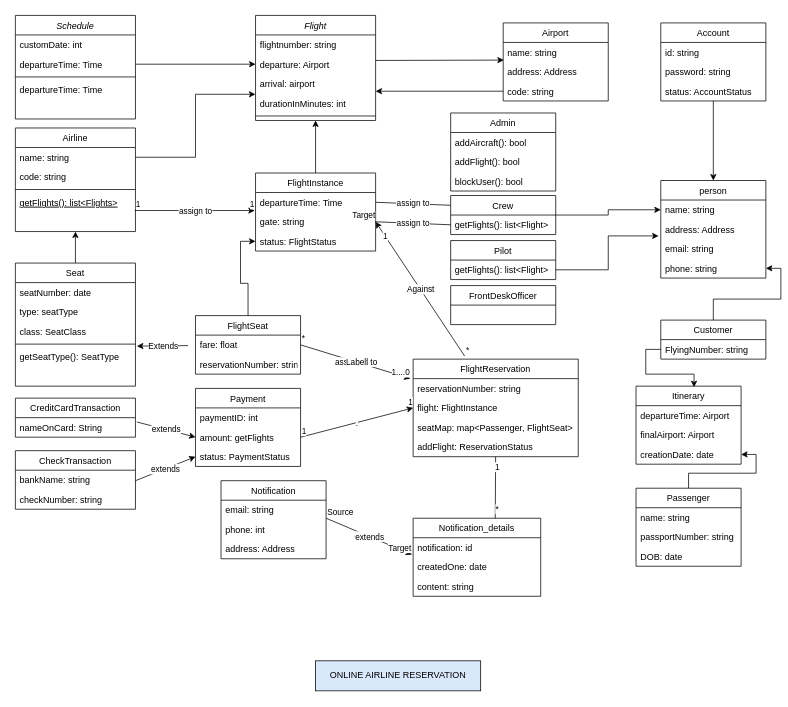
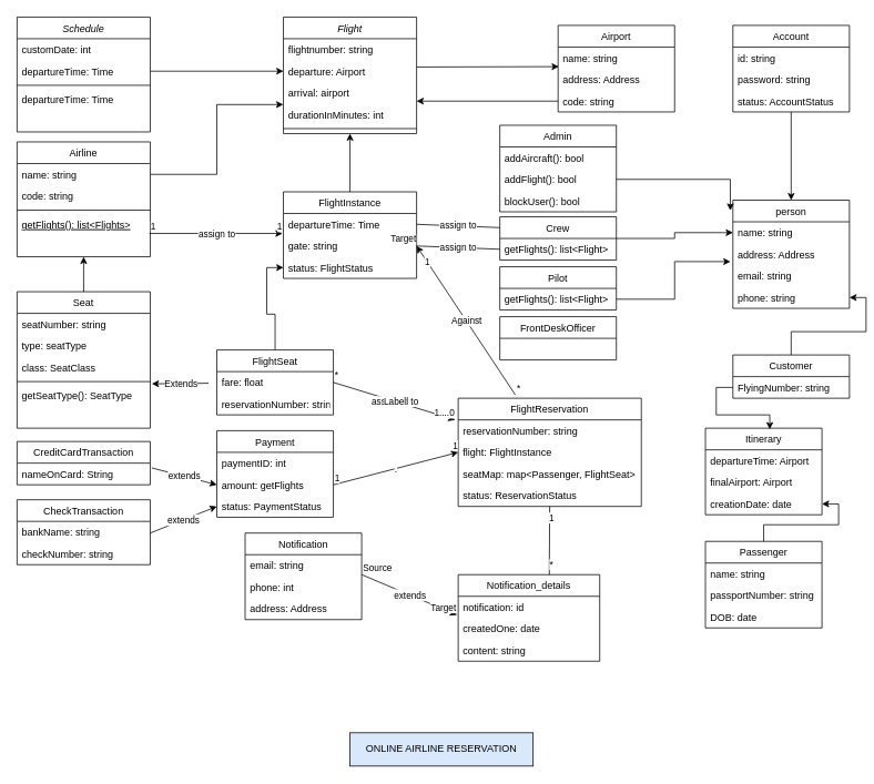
+ <mxCell id="128" style="edgeStyle=orthogonalEdgeStyle;rounded=0;orthogonalLoop=1;jettySize=auto;html=1;exitX=1;exitY=0.5;exitDx=0;exitDy=0;entryX=-0.022;entryY=0.096;entryDx=0;entryDy=0;entryPerimeter=0;" edge="1" parent="1" source="53" target="78"><mxGeometry relative="1" as="geometry" /></mxCell>
- <mxCell id="14" value="seatNumber: date" style="text;align=left;verticalAlign=top;spacingLeft=4;spacingRight=4;overflow=hidden;rotatable=0;points=[[0,0.5],[1,0.5]];portConstraint=eastwest;" vertex="1" parent="13"><mxGeometry y="26" width="160" height="26" as="geometry" /></mxCell>
+ <mxCell id="14" value="seatNumber: string" style="text;align=left;verticalAlign=top;spacingLeft=4;spacingRight=4;overflow=hidden;rotatable=0;points=[[0,0.5],[1,0.5]];portConstraint=eastwest;" vertex="1" parent="13"><mxGeometry y="26" width="160" height="26" as="geometry" /></mxCell>
- <mxCell id="65" value="addFlight: ReservationStatus" style="text;strokeColor=none;fillColor=none;align=left;verticalAlign=top;spacingLeft=4;spacingRight=4;overflow=hidden;rotatable=0;points=[[0,0.5],[1,0.5]];portConstraint=eastwest;" vertex="1" parent="61"><mxGeometry y="104" width="220" height="26" as="geometry" /></mxCell>
+ <mxCell id="65" value="status: ReservationStatus" style="text;strokeColor=none;fillColor=none;align=left;verticalAlign=top;spacingLeft=4;spacingRight=4;overflow=hidden;rotatable=0;points=[[0,0.5],[1,0.5]];portConstraint=eastwest;" vertex="1" parent="61"><mxGeometry y="104" width="220" height="26" as="geometry" /></mxCell>
